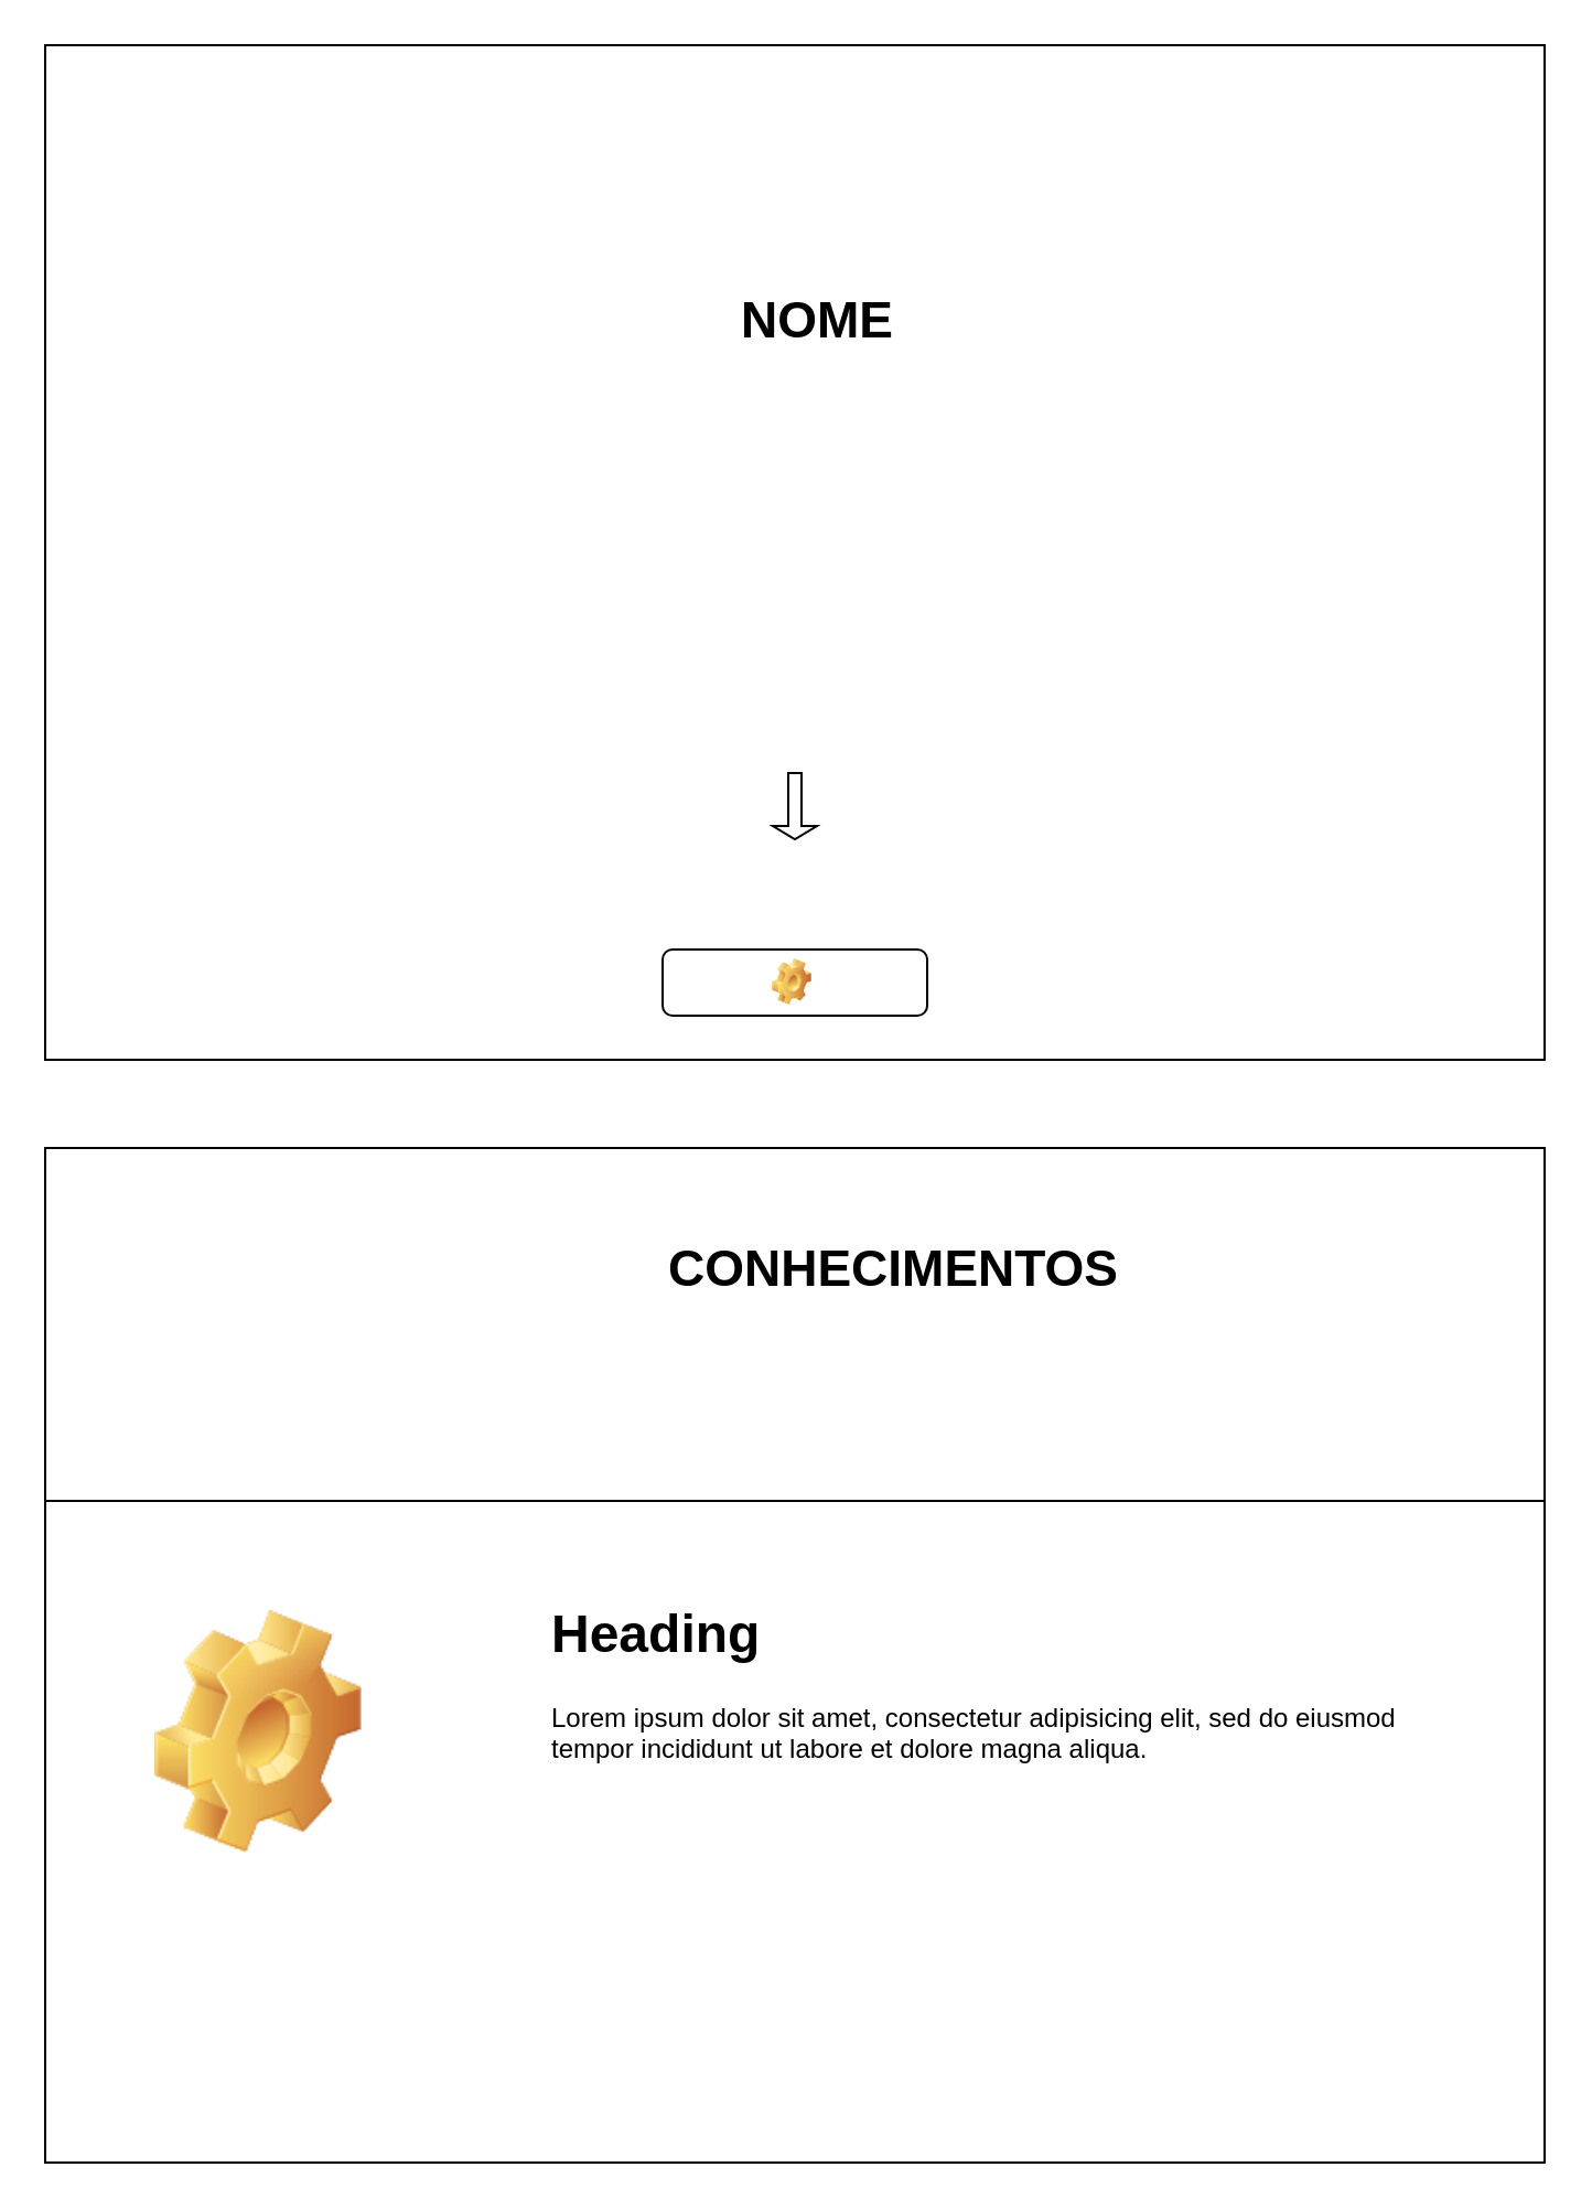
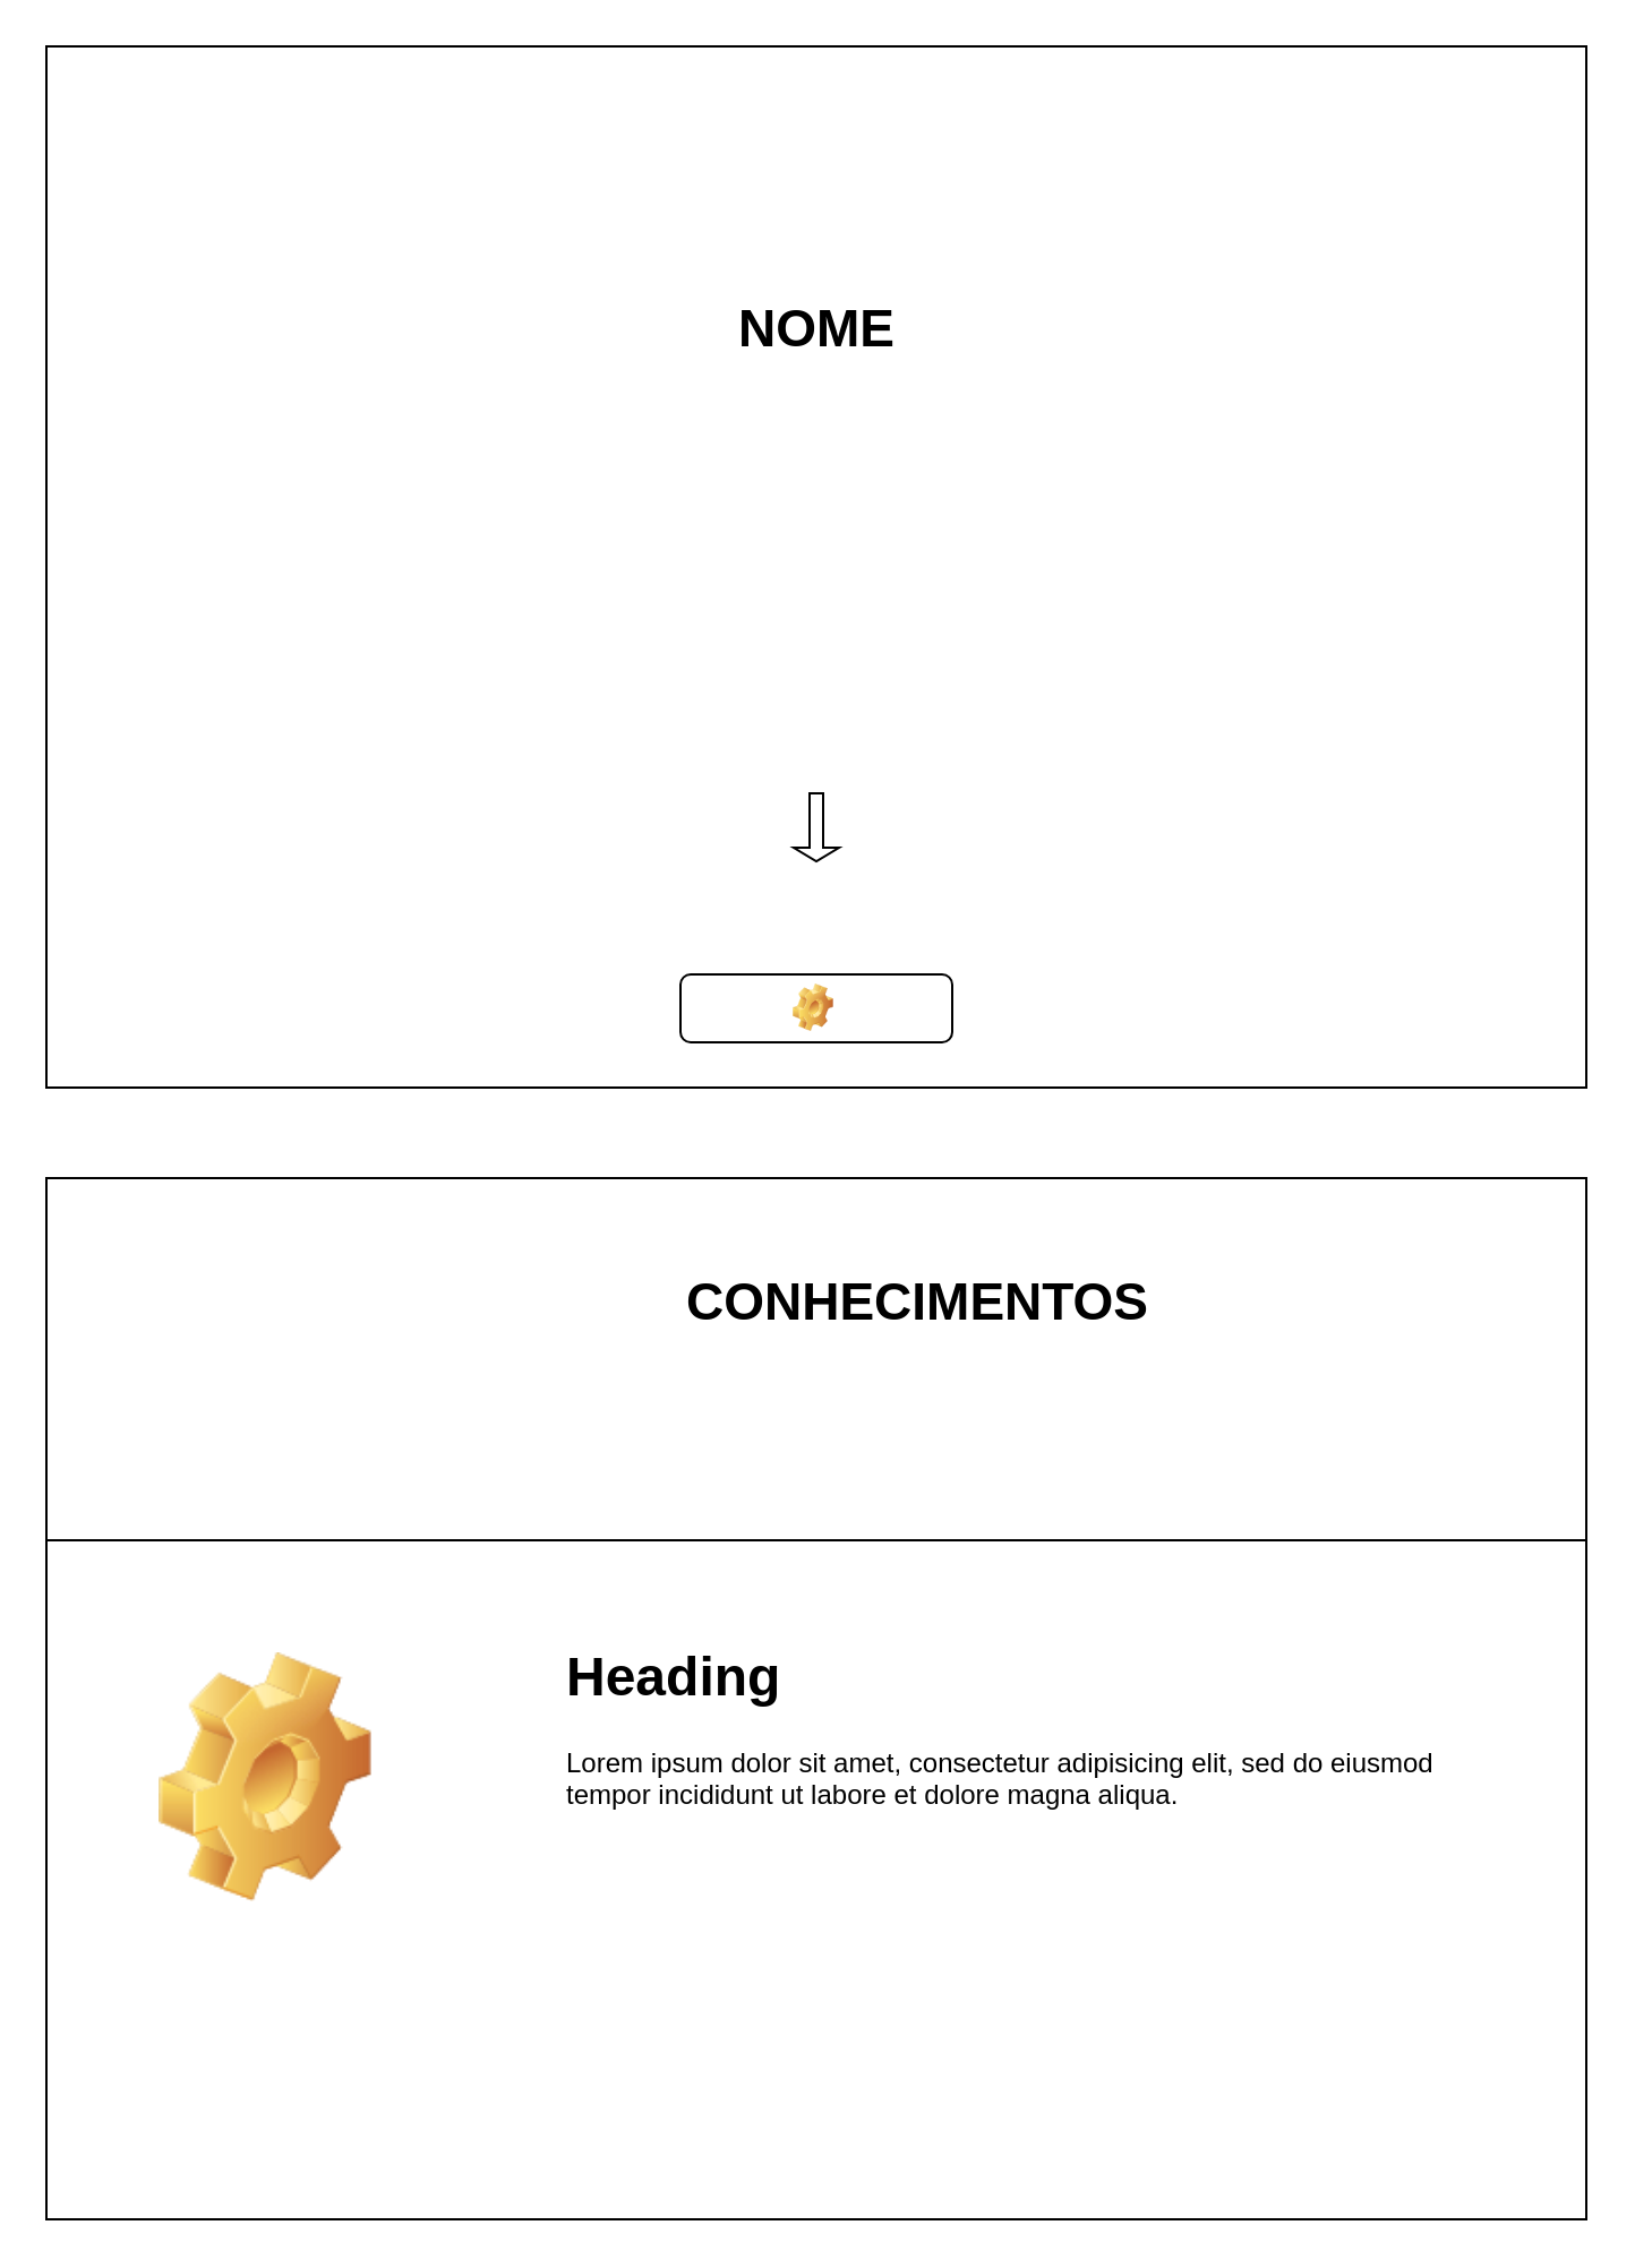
- <mxCell id="3" value="NOME" style="text;html=1;align=center;verticalAlign=middle;whiteSpace=wrap;rounded=0;fontSize=23;fontStyle=1" vertex="1" parent="1"><mxGeometry x="258.5" y="130" width="223" height="30" as="geometry" /></mxCell>
+ <mxCell id="3" value="NOME" style="text;html=1;align=center;verticalAlign=middle;whiteSpace=wrap;rounded=0;fontSize=23;fontStyle=1" vertex="1" parent="1"><mxGeometry x="248.5" y="130" width="223" height="30" as="geometry" /></mxCell>
